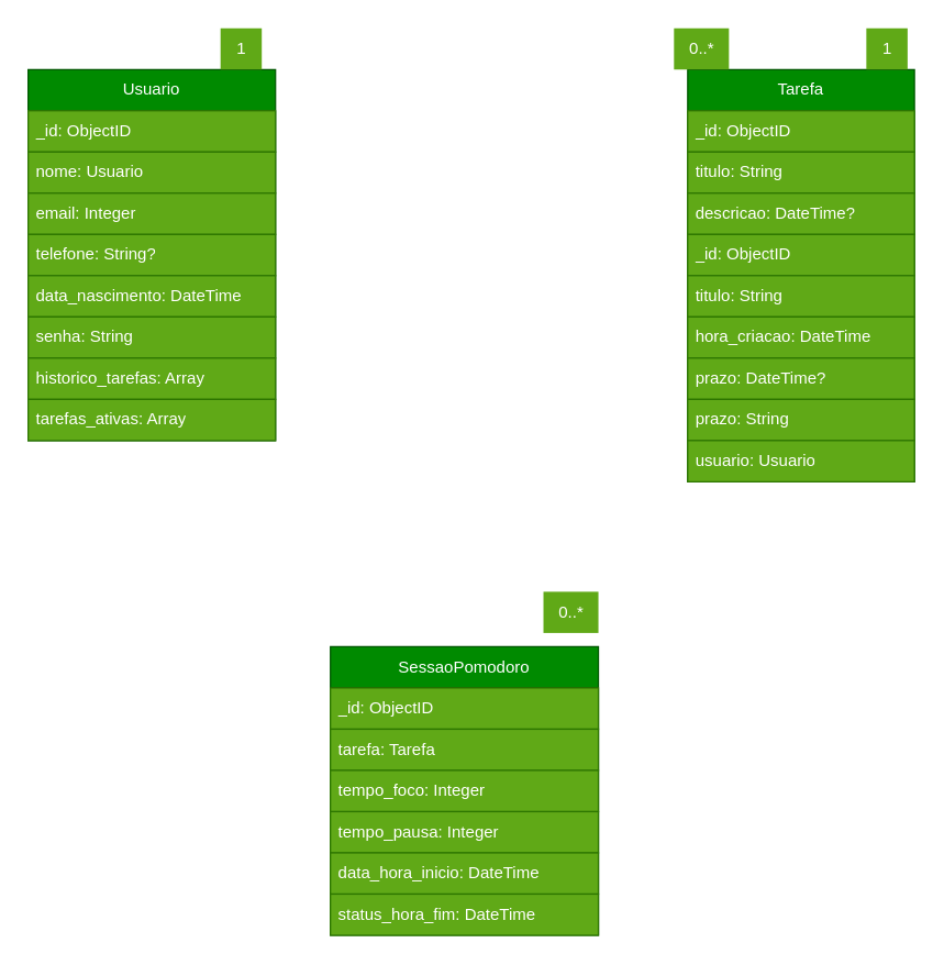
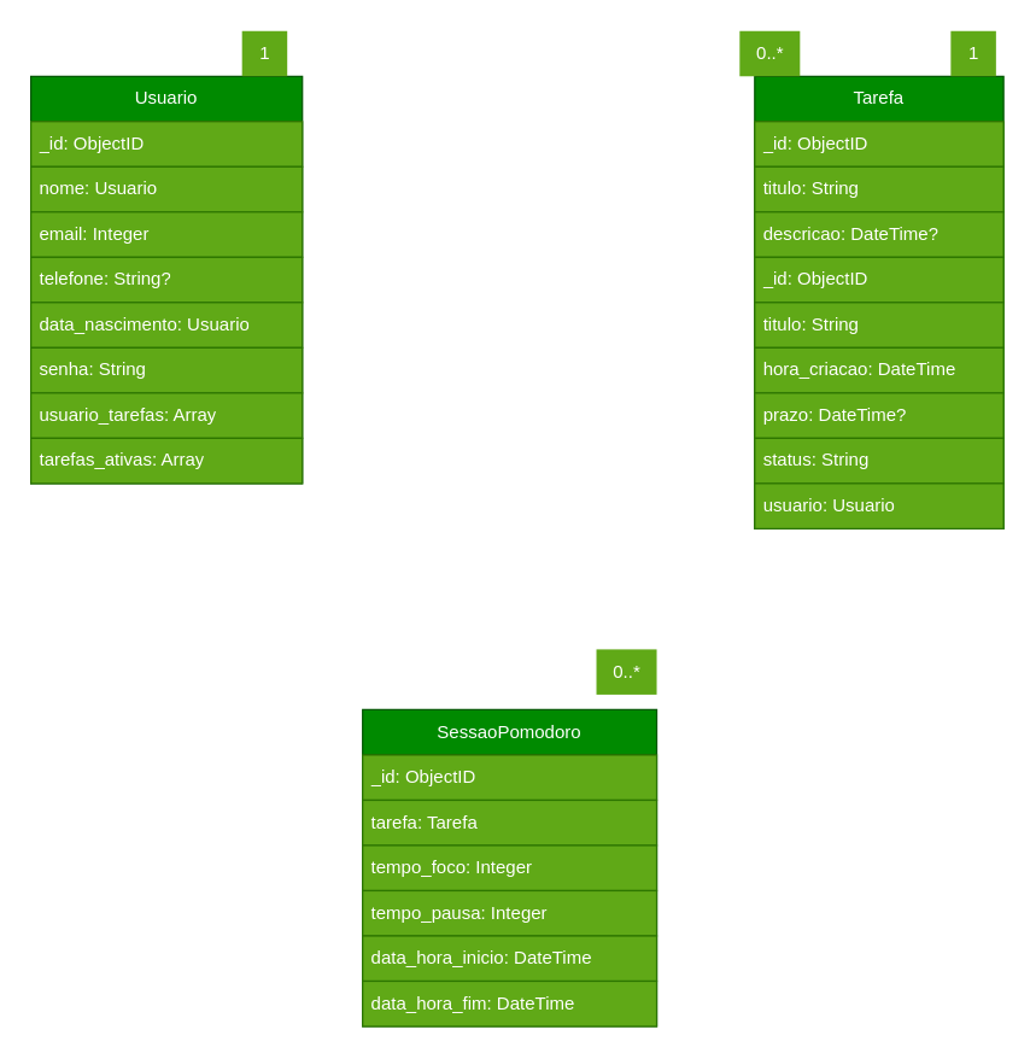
- <mxCell id="7" value="data_nascimento: DateTime" style="text;strokeColor=#2D7600;fillColor=#60a917;align=left;verticalAlign=middle;spacingLeft=4;spacingRight=4;overflow=hidden;points=[[0,0.5],[1,0.5]];portConstraint=eastwest;rotatable=0;whiteSpace=wrap;html=1;fontColor=#ffffff;" parent="2" vertex="1"><mxGeometry y="150" width="180" height="30" as="geometry" /></mxCell>
+ <mxCell id="7" value="data_nascimento: Usuario" style="text;strokeColor=#2D7600;fillColor=#60a917;align=left;verticalAlign=middle;spacingLeft=4;spacingRight=4;overflow=hidden;points=[[0,0.5],[1,0.5]];portConstraint=eastwest;rotatable=0;whiteSpace=wrap;html=1;fontColor=#ffffff;" parent="2" vertex="1"><mxGeometry y="150" width="180" height="30" as="geometry" /></mxCell>
- <mxCell id="9" value="historico_tarefas: Array" style="text;strokeColor=#2D7600;fillColor=#60a917;align=left;verticalAlign=middle;spacingLeft=4;spacingRight=4;overflow=hidden;points=[[0,0.5],[1,0.5]];portConstraint=eastwest;rotatable=0;whiteSpace=wrap;html=1;fontColor=#ffffff;" parent="2" vertex="1"><mxGeometry y="210" width="180" height="30" as="geometry" /></mxCell>
+ <mxCell id="9" value="usuario_tarefas: Array" style="text;strokeColor=#2D7600;fillColor=#60a917;align=left;verticalAlign=middle;spacingLeft=4;spacingRight=4;overflow=hidden;points=[[0,0.5],[1,0.5]];portConstraint=eastwest;rotatable=0;whiteSpace=wrap;html=1;fontColor=#ffffff;" parent="2" vertex="1"><mxGeometry y="210" width="180" height="30" as="geometry" /></mxCell>
- <mxCell id="19" value="prazo: String" style="text;strokeColor=#2D7600;fillColor=#60a917;align=left;verticalAlign=middle;spacingLeft=4;spacingRight=4;overflow=hidden;points=[[0,0.5],[1,0.5]];portConstraint=eastwest;rotatable=0;whiteSpace=wrap;html=1;fontColor=#ffffff;" parent="11" vertex="1"><mxGeometry y="240" width="165" height="30" as="geometry" /></mxCell>
+ <mxCell id="19" value="status: String" style="text;strokeColor=#2D7600;fillColor=#60a917;align=left;verticalAlign=middle;spacingLeft=4;spacingRight=4;overflow=hidden;points=[[0,0.5],[1,0.5]];portConstraint=eastwest;rotatable=0;whiteSpace=wrap;html=1;fontColor=#ffffff;" parent="11" vertex="1"><mxGeometry y="240" width="165" height="30" as="geometry" /></mxCell>
- <mxCell id="27" value="status_hora_fim: DateTime" style="text;strokeColor=#2D7600;fillColor=#60a917;align=left;verticalAlign=middle;spacingLeft=4;spacingRight=4;overflow=hidden;points=[[0,0.5],[1,0.5]];portConstraint=eastwest;rotatable=0;whiteSpace=wrap;html=1;fontColor=#ffffff;" parent="21" vertex="1"><mxGeometry y="180" width="195" height="30" as="geometry" /></mxCell>
+ <mxCell id="27" value="data_hora_fim: DateTime" style="text;strokeColor=#2D7600;fillColor=#60a917;align=left;verticalAlign=middle;spacingLeft=4;spacingRight=4;overflow=hidden;points=[[0,0.5],[1,0.5]];portConstraint=eastwest;rotatable=0;whiteSpace=wrap;html=1;fontColor=#ffffff;" parent="21" vertex="1"><mxGeometry y="180" width="195" height="30" as="geometry" /></mxCell>
